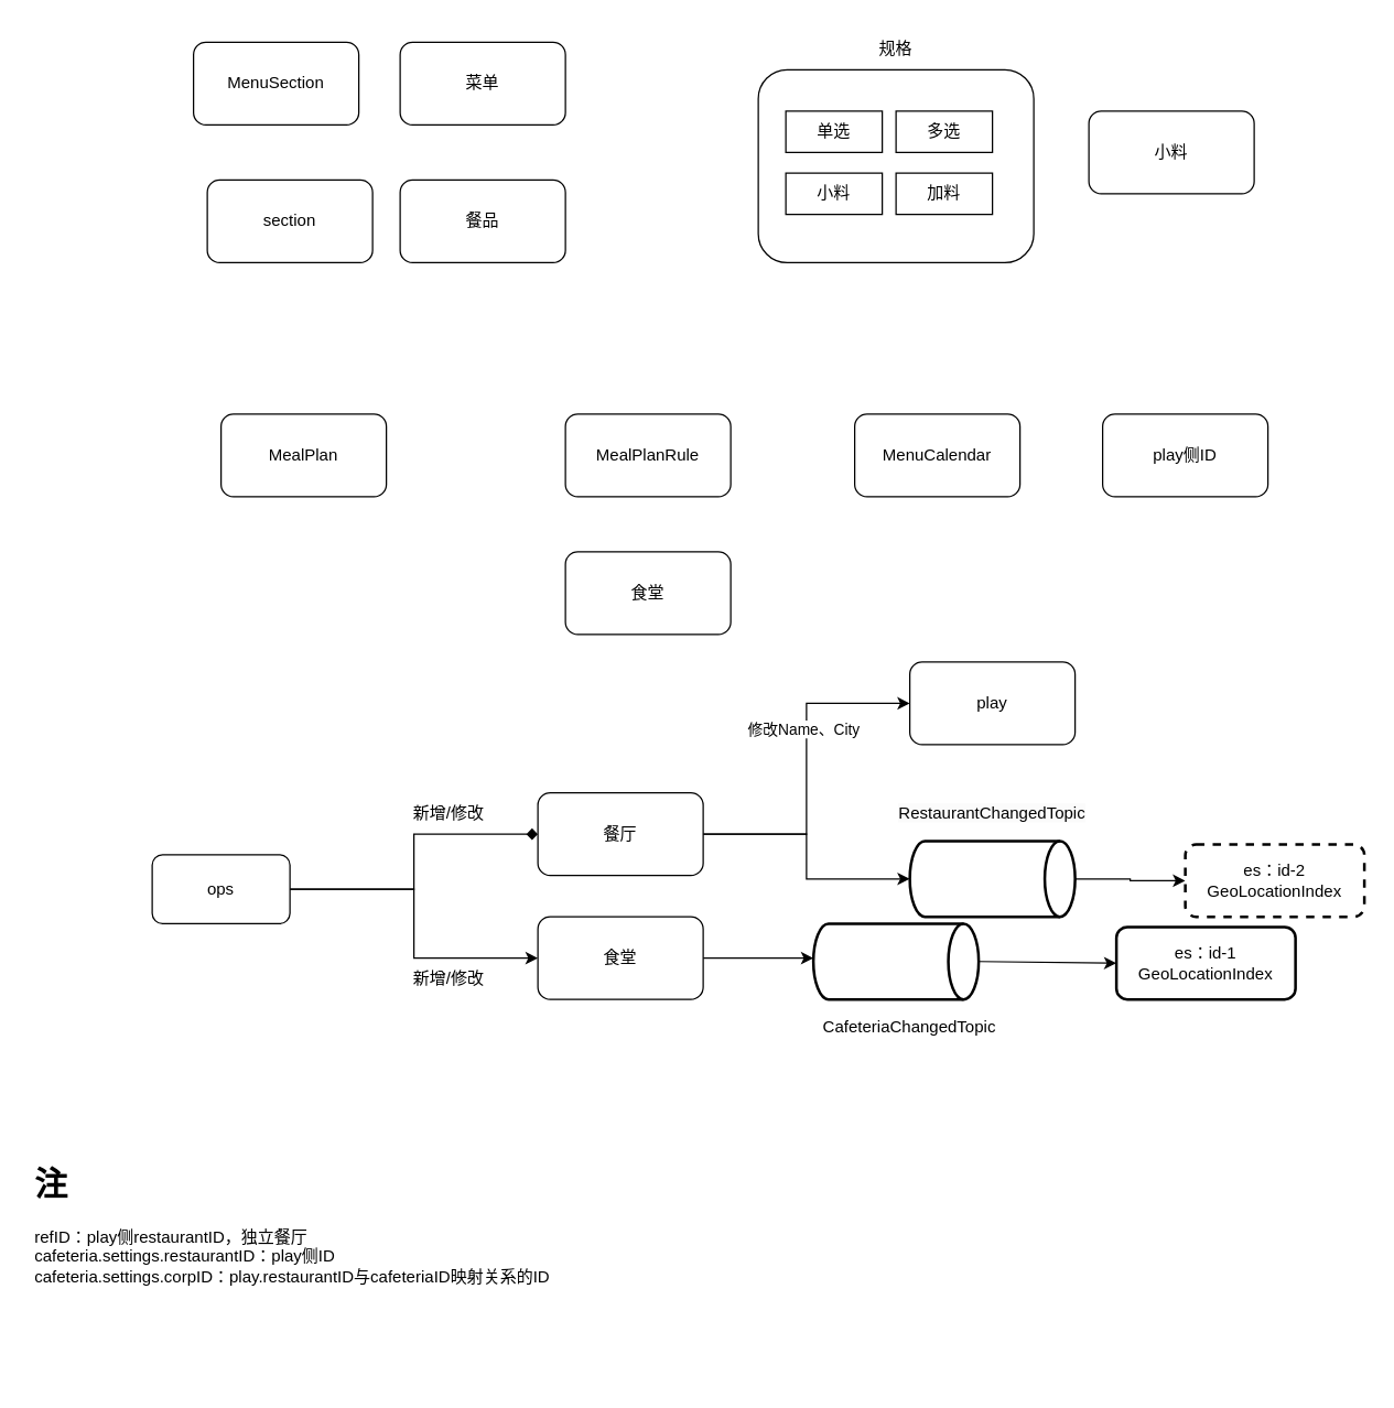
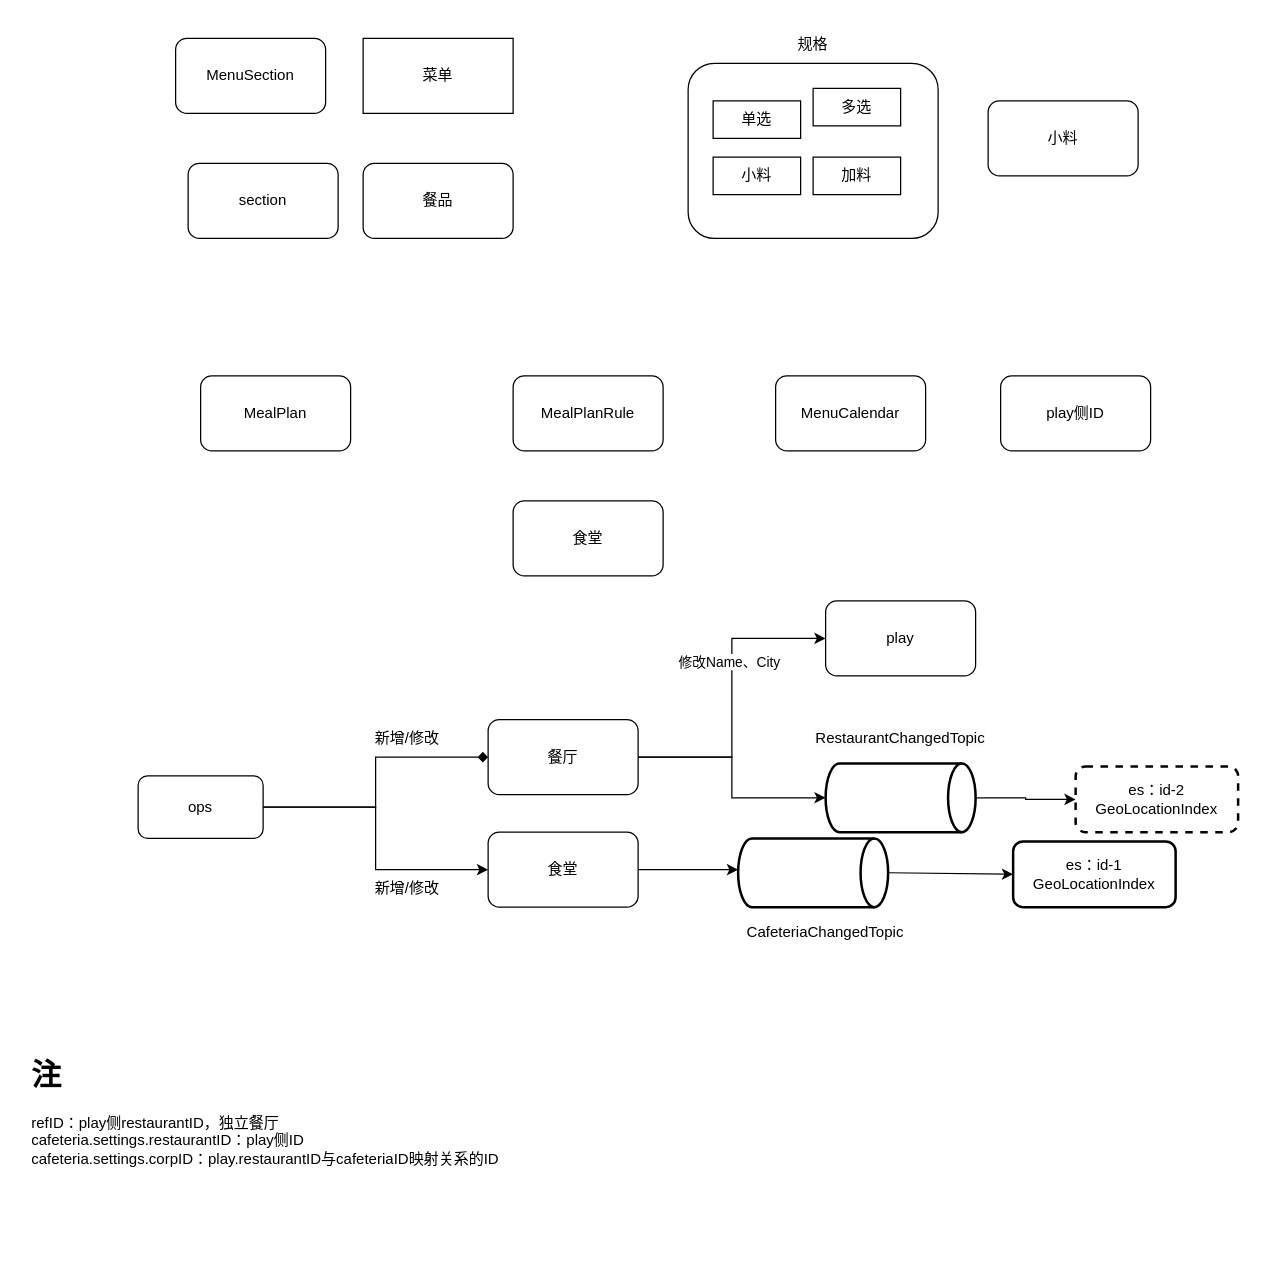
- <mxCell id="10" value="菜单" style="rounded=1;whiteSpace=wrap;html=1;" vertex="1" parent="1"><mxGeometry x="290" y="30" width="120" height="60" as="geometry" /></mxCell>
+ <mxCell id="10" value="菜单" style="whiteSpace=wrap;html=1;rounded=0;" vertex="1" parent="1"><mxGeometry x="290" y="30" width="120" height="60" as="geometry" /></mxCell>
- <mxCell id="6" value="多选" style="rounded=0;whiteSpace=wrap;html=1;" vertex="1" parent="1"><mxGeometry x="650" y="80" width="70" height="30" as="geometry" /></mxCell>
+ <mxCell id="6" value="多选" style="rounded=0;whiteSpace=wrap;html=1;" vertex="1" parent="1"><mxGeometry x="650" y="70" width="70" height="30" as="geometry" /></mxCell>
